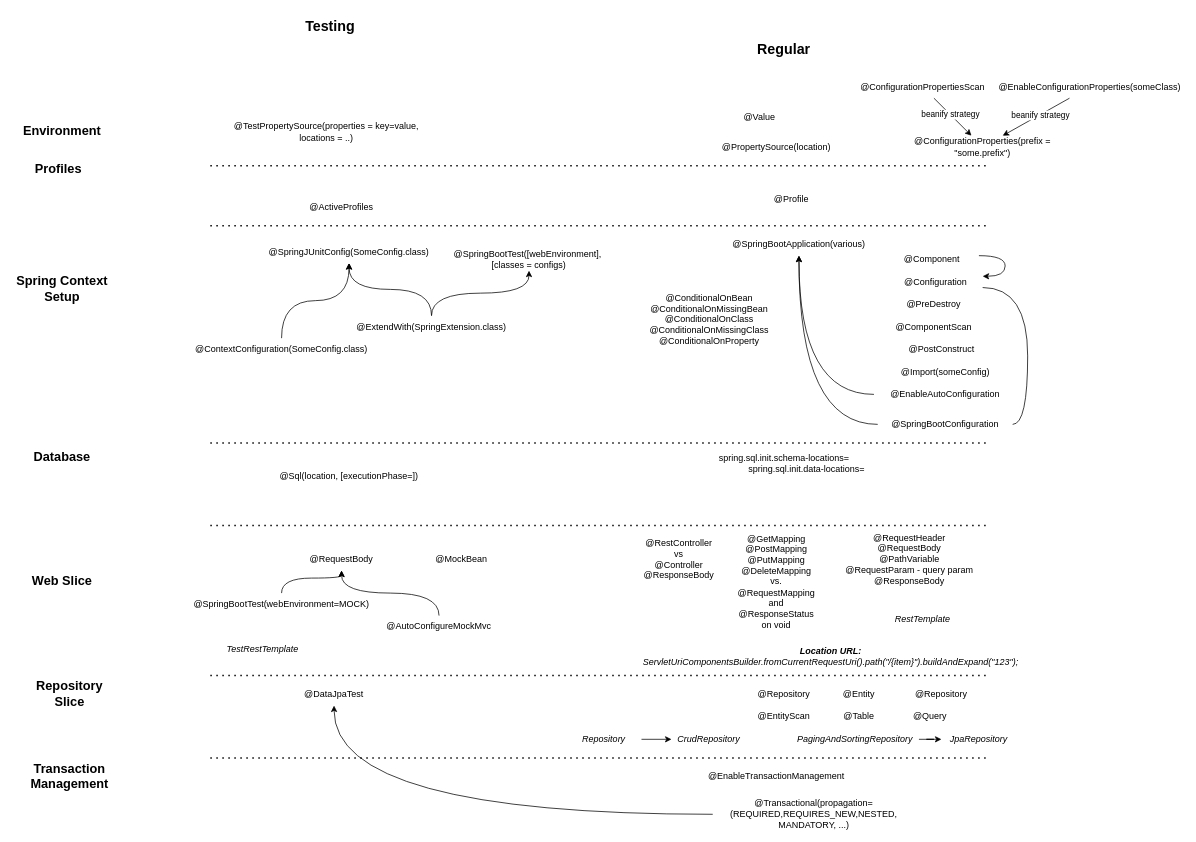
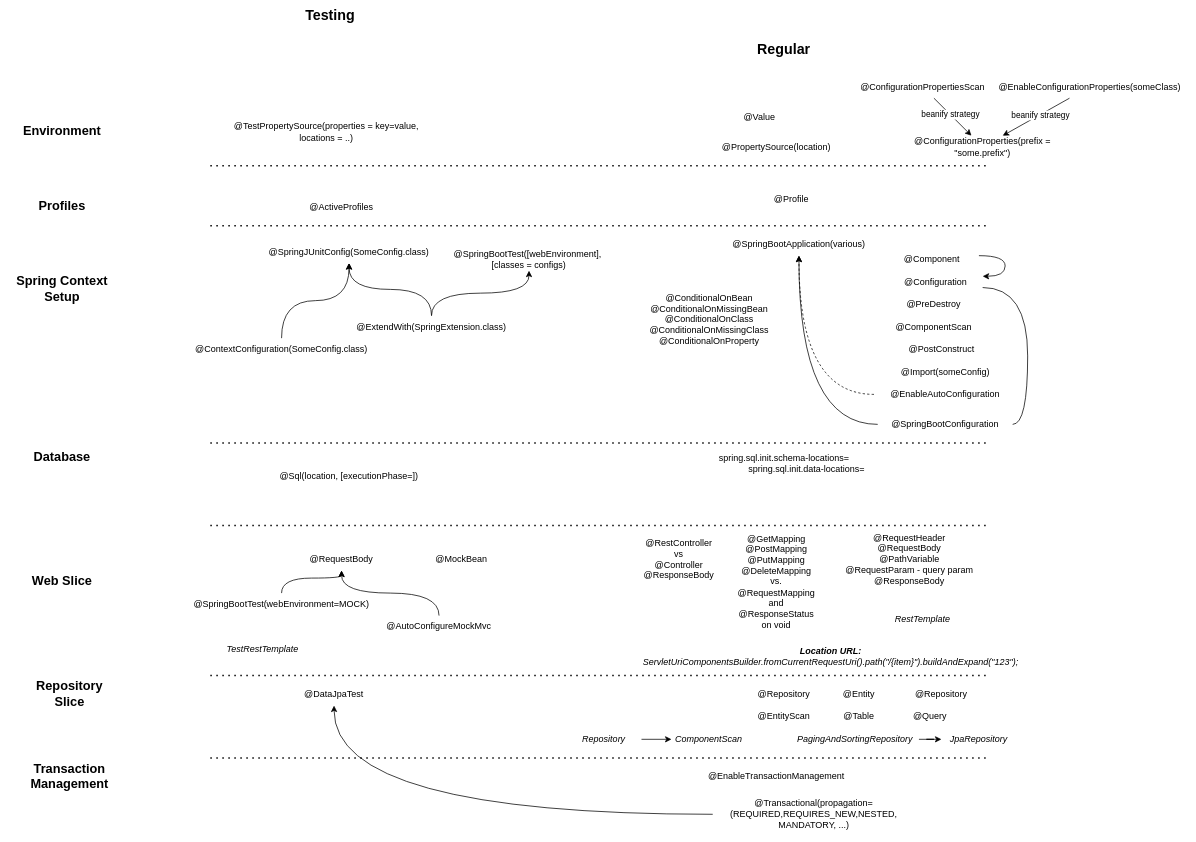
- <mxCell id="32" value="Testing" style="text;html=1;align=center;verticalAlign=middle;whiteSpace=wrap;rounded=0;fontSize=19;fontStyle=1" vertex="1" parent="1"><mxGeometry x="410" y="20" width="60" height="30" as="geometry" /></mxCell>
+ <mxCell id="32" value="Testing" style="text;html=1;align=center;verticalAlign=middle;whiteSpace=wrap;rounded=0;fontSize=19;fontStyle=1" vertex="1" parent="1"><mxGeometry x="410" y="5" width="60" height="30" as="geometry" /></mxCell>
- <mxCell id="8" value="Profiles" style="text;html=1;align=center;verticalAlign=middle;whiteSpace=wrap;rounded=0;fontSize=17;fontStyle=1" vertex="1" parent="1"><mxGeometry x="15" y="210" width="125" height="30" as="geometry" /></mxCell>
+ <mxCell id="8" value="Profiles" style="text;html=1;align=center;verticalAlign=middle;whiteSpace=wrap;rounded=0;fontSize=17;fontStyle=1" vertex="1" parent="1"><mxGeometry x="20" y="260" width="125" height="30" as="geometry" /></mxCell>
- <mxCell id="43" style="edgeStyle=orthogonalEdgeStyle;rounded=0;orthogonalLoop=1;jettySize=auto;html=1;entryX=0.5;entryY=1;entryDx=0;entryDy=0;curved=1;exitX=0;exitY=0.5;exitDx=0;exitDy=0;" edge="1" parent="1" source="44" target="40"><mxGeometry relative="1" as="geometry"><mxPoint x="1133" y="340" as="targetPoint" /></mxGeometry></mxCell>
+ <mxCell id="43" style="edgeStyle=orthogonalEdgeStyle;rounded=0;orthogonalLoop=1;jettySize=auto;html=1;entryX=0.5;entryY=1;entryDx=0;entryDy=0;curved=1;exitX=0;exitY=0.5;exitDx=0;exitDy=0;dashed=1;" edge="1" parent="1" source="44" target="40"><mxGeometry relative="1" as="geometry"><mxPoint x="1133" y="340" as="targetPoint" /></mxGeometry></mxCell>
- <mxCell id="70" value="CrudRepository" style="text;html=1;align=center;verticalAlign=middle;whiteSpace=wrap;rounded=0;fontStyle=2" vertex="1" parent="1"><mxGeometry x="895" y="970" width="100" height="30" as="geometry" /></mxCell>
+ <mxCell id="70" value="ComponentScan" style="text;html=1;align=center;verticalAlign=middle;whiteSpace=wrap;rounded=0;fontStyle=2" vertex="1" parent="1"><mxGeometry x="895" y="970" width="100" height="30" as="geometry" /></mxCell>
